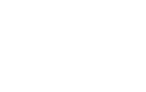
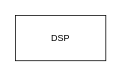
+ <mxCell id="2" value="DSP&lt;br&gt;" style="rounded=0;whiteSpace=wrap;html=1;" vertex="1" parent="1"><mxGeometry x="20" y="20" width="120" height="60" as="geometry" /></mxCell>
